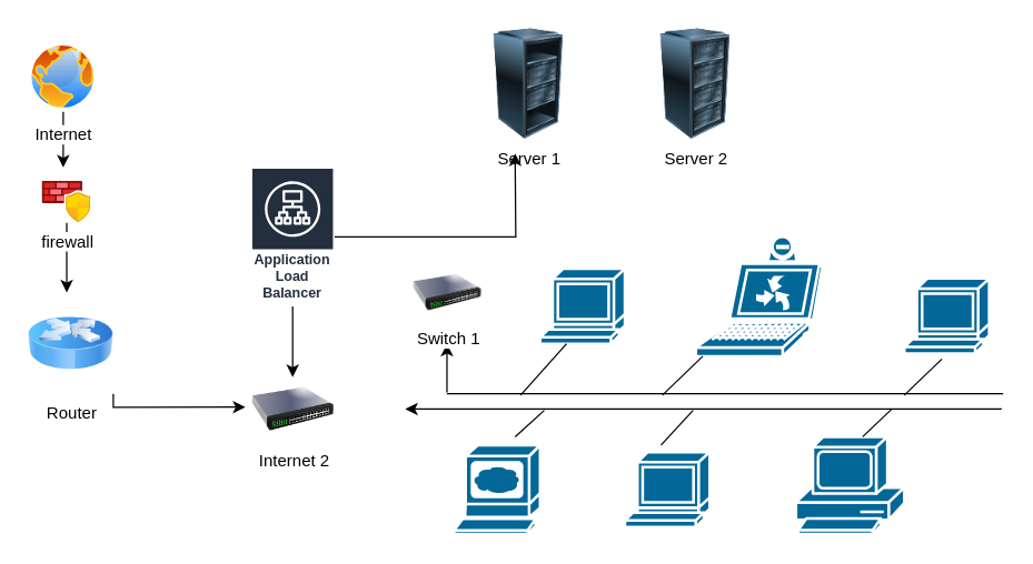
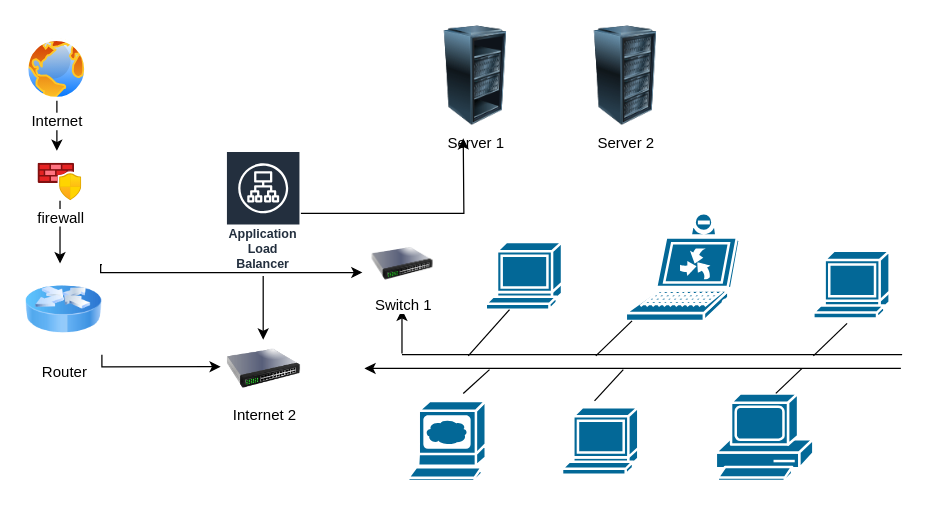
+ <mxCell id="30" style="edgeStyle=orthogonalEdgeStyle;rounded=0;orthogonalLoop=1;jettySize=auto;html=1;exitX=1;exitY=0;exitDx=0;exitDy=0;entryX=-0.156;entryY=0.675;entryDx=0;entryDy=0;entryPerimeter=0;" edge="1" parent="1" source="21" target="29"><mxGeometry relative="1" as="geometry"><Array as="points"><mxPoint x="80" y="217" /></Array></mxGeometry></mxCell>
